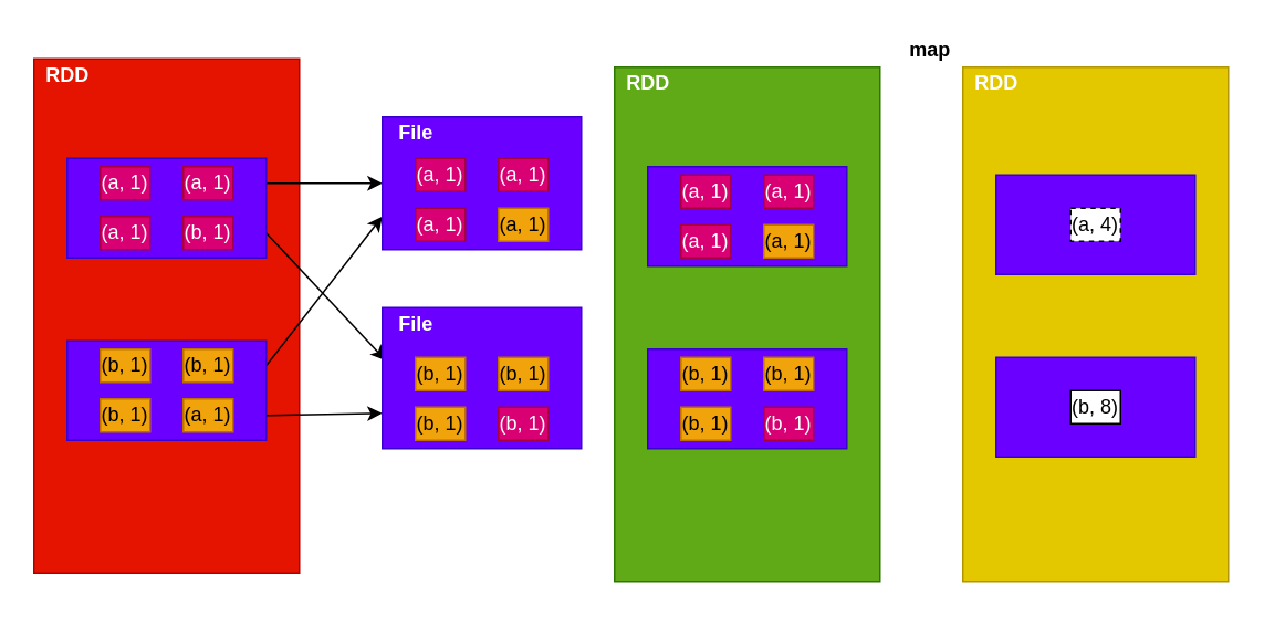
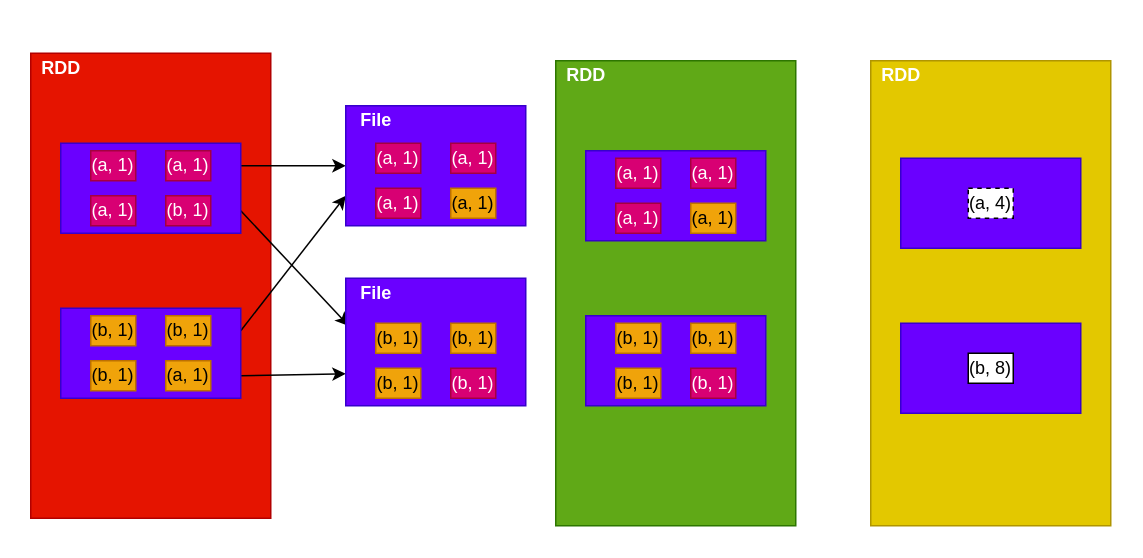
- <mxCell id="48" value="&lt;b&gt;map&lt;br&gt;&lt;/b&gt;" style="text;html=1;resizable=0;autosize=1;align=center;verticalAlign=middle;points=[];fillColor=none;strokeColor=none;rounded=0;shadow=0;labelBackgroundColor=none;labelBorderColor=none;" vertex="1" parent="1"><mxGeometry x="540" y="20" width="40" height="20" as="geometry" /></mxCell>
